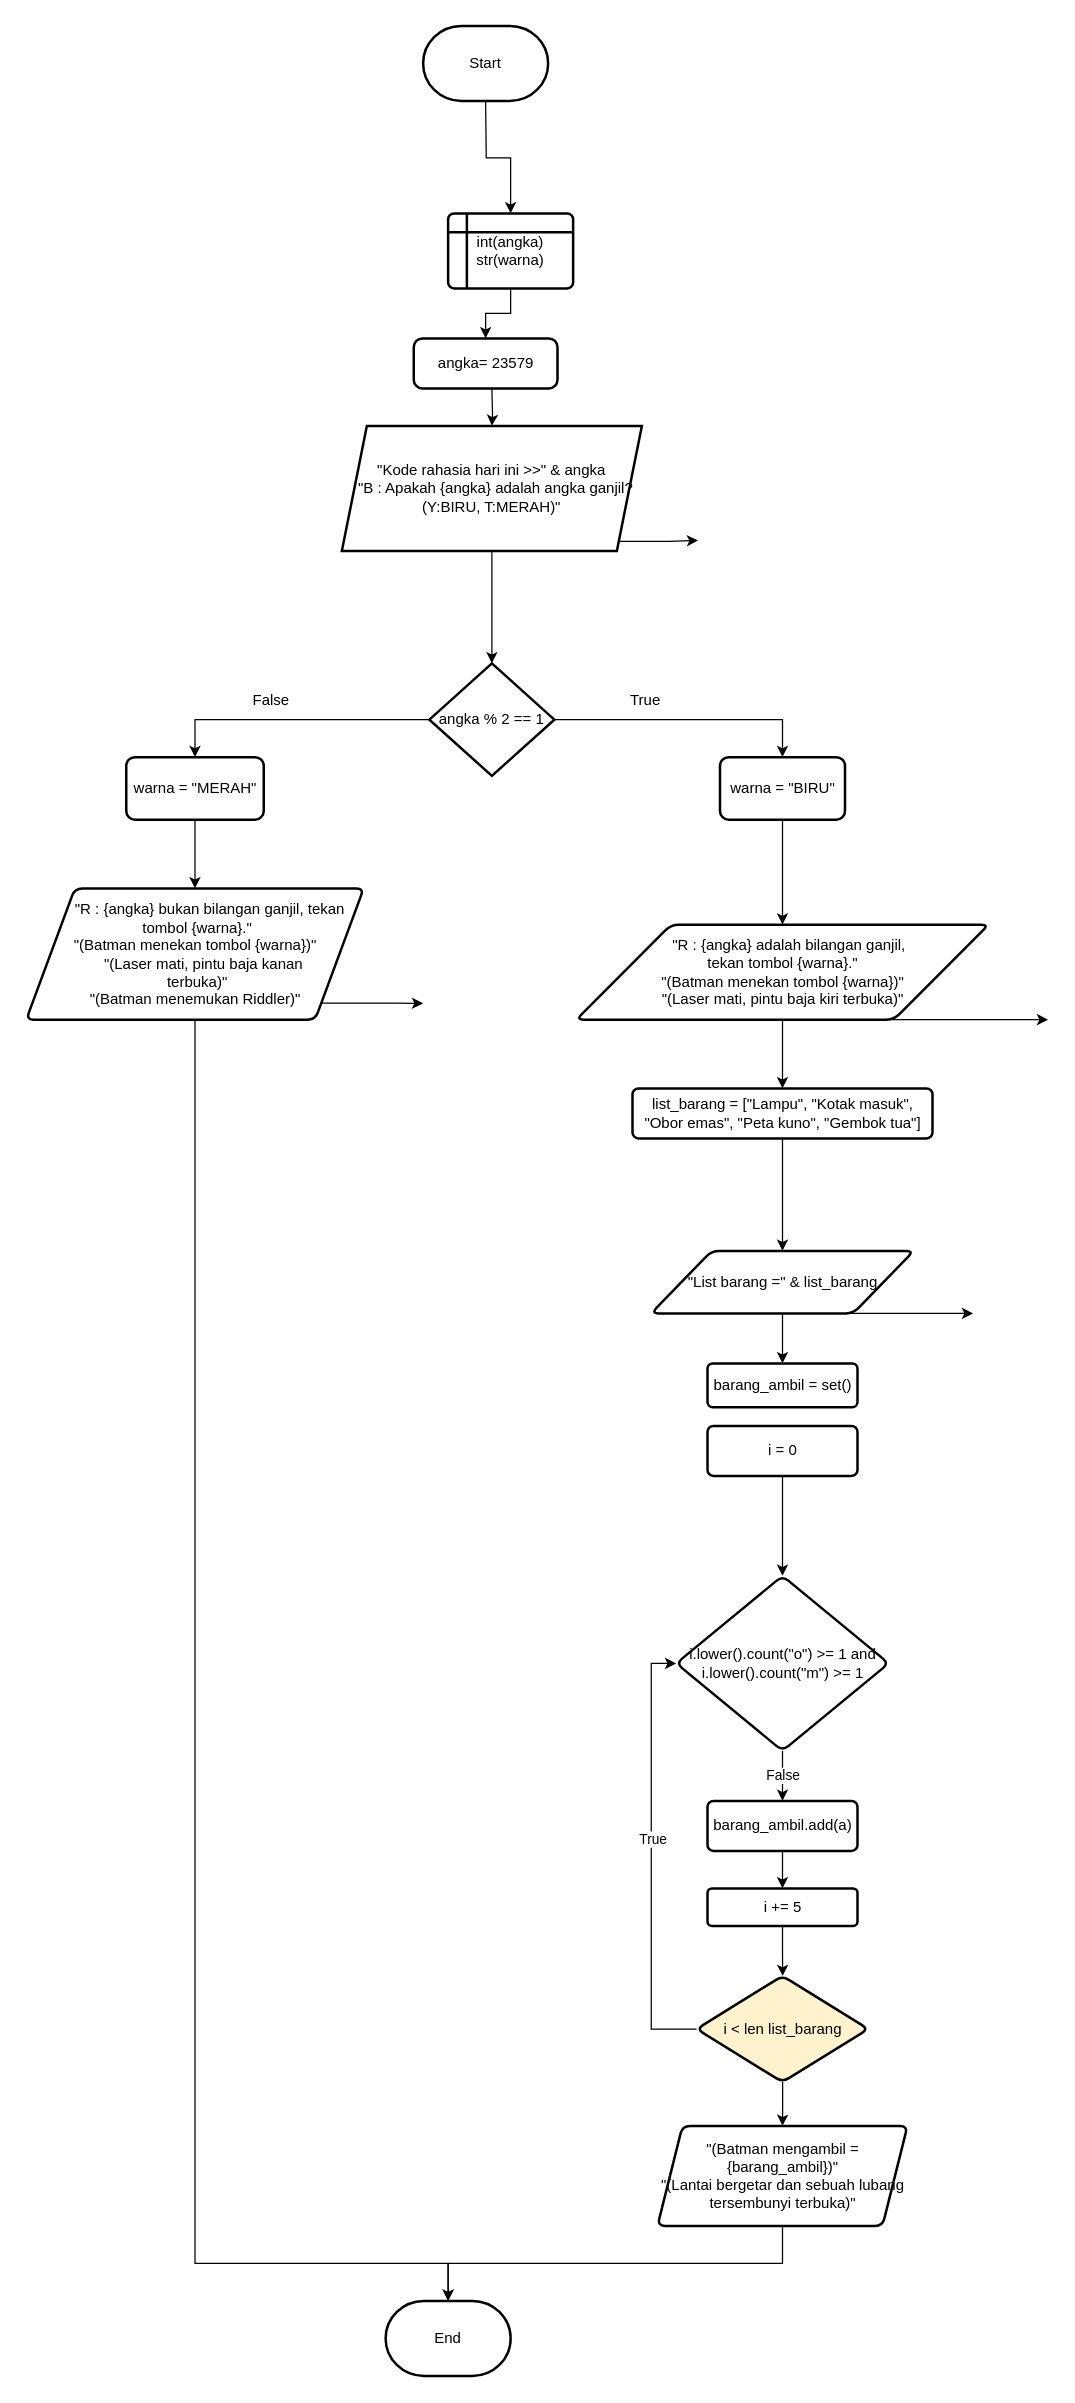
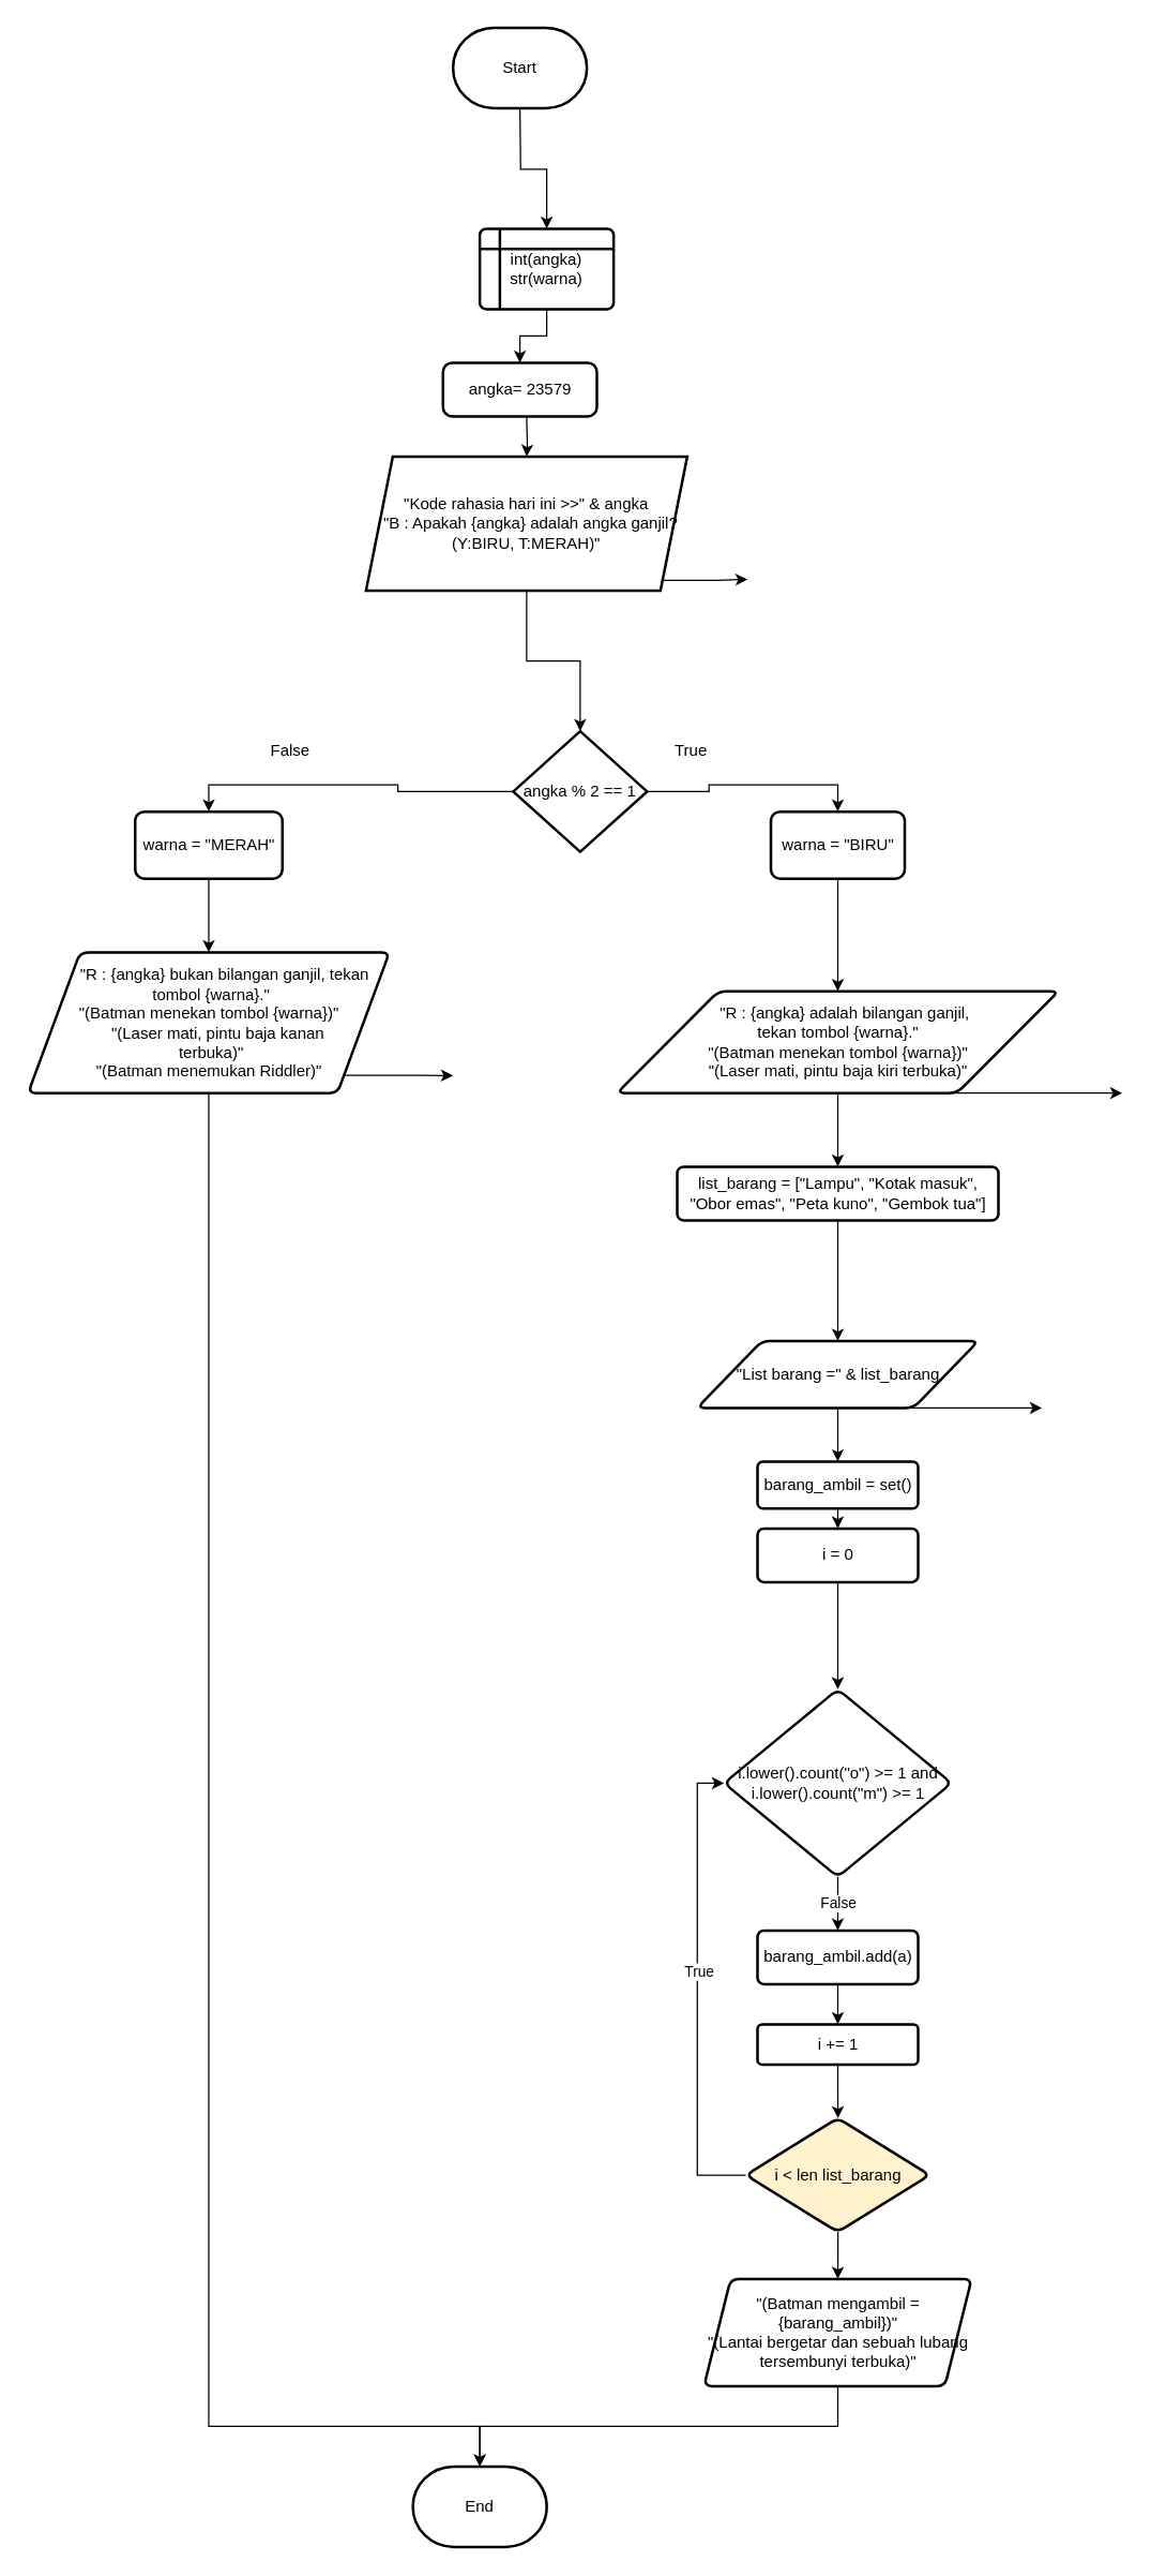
- <mxCell id="9" value="angka % 2 == 1" style="rhombus;whiteSpace=wrap;html=1;strokeWidth=2;" parent="1" vertex="1"><mxGeometry x="343" y="530" width="100" height="90" as="geometry" /></mxCell>
+ <mxCell id="9" value="angka % 2 == 1" style="rhombus;whiteSpace=wrap;html=1;strokeWidth=2;" parent="1" vertex="1"><mxGeometry x="383" y="545" width="100" height="90" as="geometry" /></mxCell>
+ <mxCell id="31" value="" style="edgeStyle=orthogonalEdgeStyle;rounded=0;orthogonalLoop=1;jettySize=auto;html=1;" parent="1" source="32" target="34" edge="1"><mxGeometry relative="1" as="geometry" /></mxCell>
- <mxCell id="40" value="i += 5" style="rounded=1;whiteSpace=wrap;html=1;strokeWidth=2;arcSize=12;" parent="1" vertex="1"><mxGeometry x="565.5" y="1510" width="120" height="30" as="geometry" /></mxCell>
+ <mxCell id="40" value="i += 1" style="rounded=1;whiteSpace=wrap;html=1;strokeWidth=2;arcSize=12;" parent="1" vertex="1"><mxGeometry x="565.5" y="1510" width="120" height="30" as="geometry" /></mxCell>
